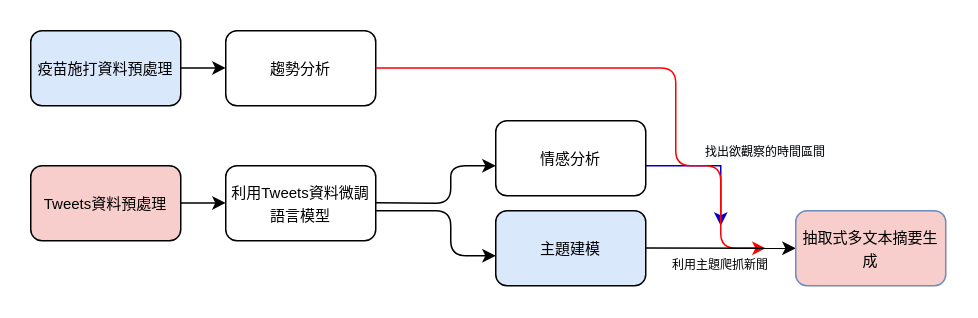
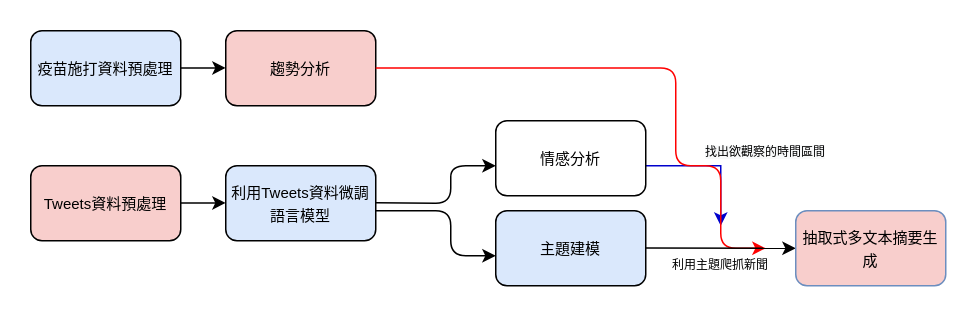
- <mxCell id="12" value="&lt;font style=&quot;font-size: 10px&quot;&gt;趨勢分析&lt;/font&gt;" style="rounded=1;whiteSpace=wrap;html=1;" parent="1" vertex="1"><mxGeometry x="150" y="20" width="100" height="50" as="geometry" /></mxCell>
+ <mxCell id="12" value="&lt;font style=&quot;font-size: 10px&quot;&gt;趨勢分析&lt;/font&gt;" style="rounded=1;whiteSpace=wrap;html=1;fillColor=#f8cecc;" parent="1" vertex="1"><mxGeometry x="150" y="20" width="100" height="50" as="geometry" /></mxCell>
- <mxCell id="9" value="&lt;font style=&quot;font-size: 10px&quot;&gt;利用Tweets資料微調語言模型&lt;/font&gt;" style="rounded=1;whiteSpace=wrap;html=1;" parent="1" vertex="1"><mxGeometry x="150" y="110" width="100" height="50" as="geometry" /></mxCell>
+ <mxCell id="9" value="&lt;font style=&quot;font-size: 10px&quot;&gt;利用Tweets資料微調語言模型&lt;/font&gt;" style="rounded=1;whiteSpace=wrap;html=1;fillColor=#dae8fc;" parent="1" vertex="1"><mxGeometry x="150" y="110" width="100" height="50" as="geometry" /></mxCell>
